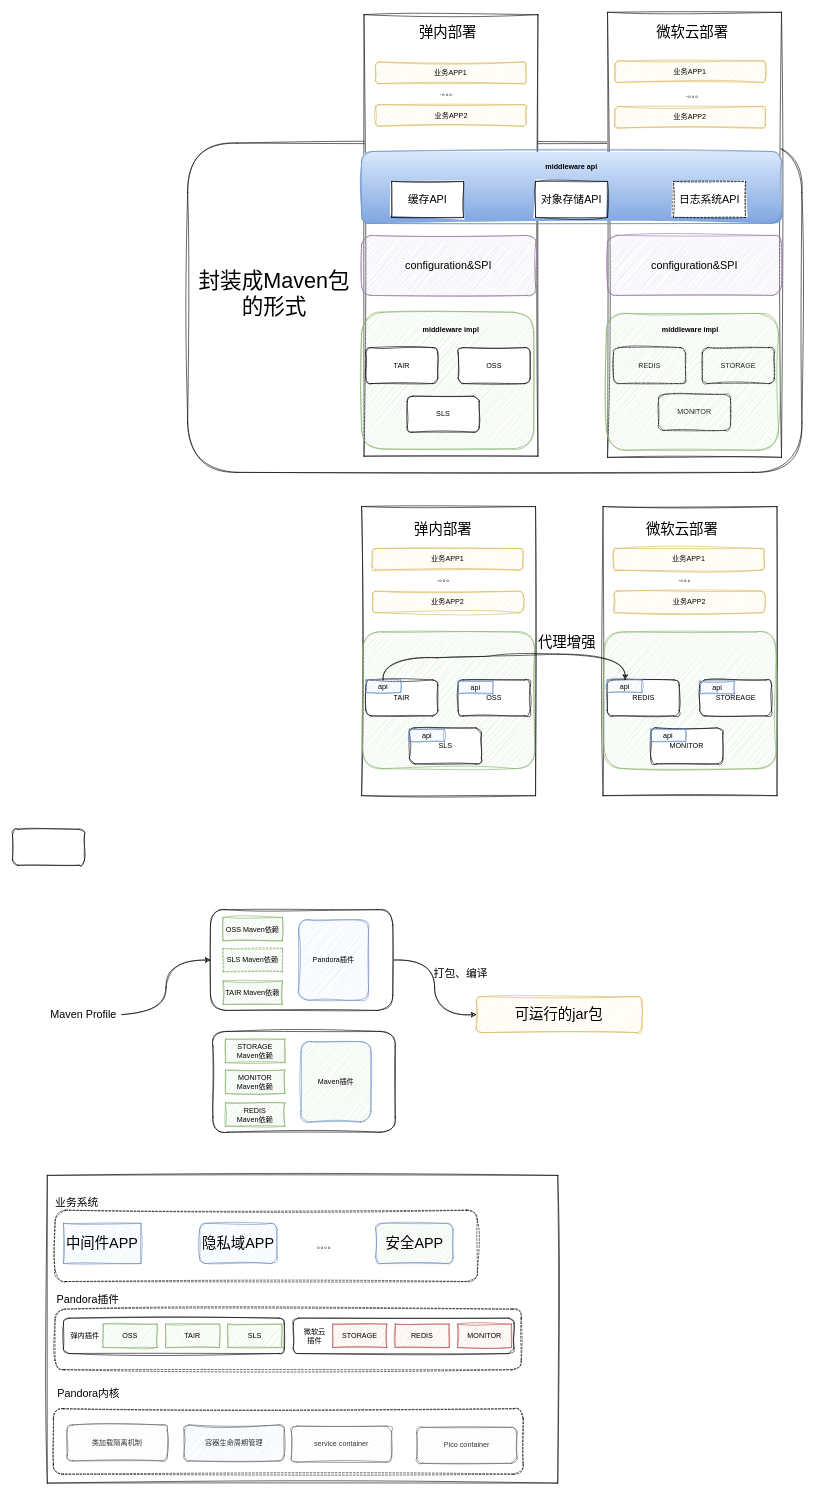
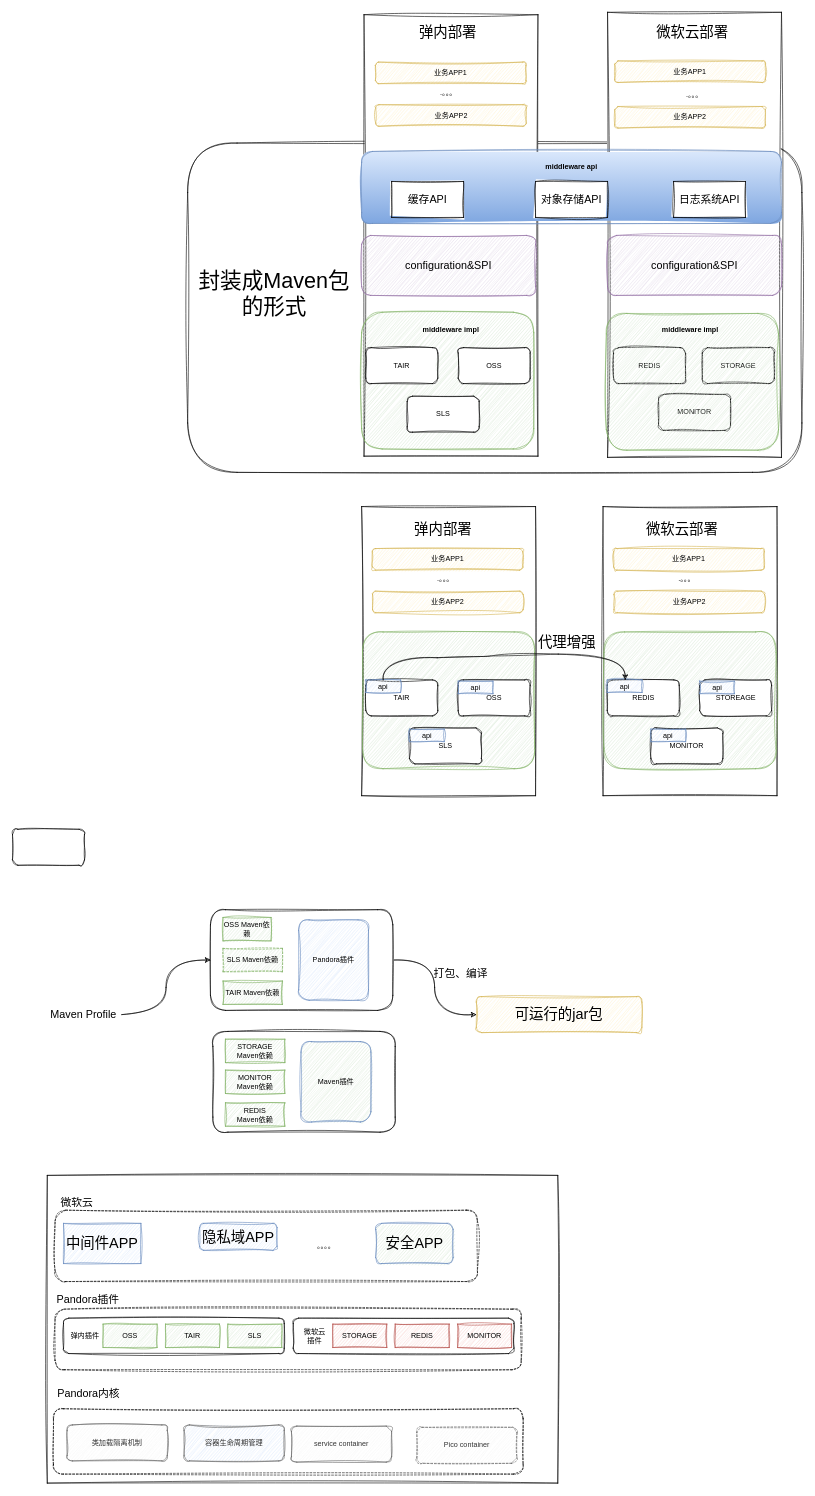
- <mxCell id="10" value="&lt;font style=&quot;font-size: 18px;&quot;&gt;日志系统API&lt;/font&gt;" style="rounded=0;whiteSpace=wrap;html=1;sketch=1;hachureGap=4;jiggle=2;curveFitting=1;dashed=1;" vertex="1" parent="1"><mxGeometry x="1122" y="302" width="120" height="60" as="geometry" /></mxCell>
+ <mxCell id="10" value="&lt;font style=&quot;font-size: 18px;&quot;&gt;日志系统API&lt;/font&gt;" style="rounded=0;whiteSpace=wrap;html=1;sketch=1;hachureGap=4;jiggle=2;curveFitting=1;" vertex="1" parent="1"><mxGeometry x="1122" y="302" width="120" height="60" as="geometry" /></mxCell>
- <mxCell id="87" value="OSS Maven依赖" style="rounded=0;whiteSpace=wrap;html=1;sketch=1;hachureGap=4;jiggle=2;curveFitting=1;fillColor=#d5e8d4;strokeColor=#82b366;" vertex="1" parent="1"><mxGeometry x="371" y="1529" width="99" height="39" as="geometry" /></mxCell>
+ <mxCell id="87" value="OSS Maven依赖" style="rounded=0;whiteSpace=wrap;html=1;sketch=1;hachureGap=4;jiggle=2;curveFitting=1;fillColor=#d5e8d4;strokeColor=#82b366;" vertex="1" parent="1"><mxGeometry x="371" y="1529" width="80" height="39" as="geometry" /></mxCell>
- <mxCell id="64" value="&lt;font style=&quot;font-size: 18px;&quot;&gt;业务系统&lt;/font&gt;" style="text;html=1;align=center;verticalAlign=middle;whiteSpace=wrap;rounded=0;" vertex="1" parent="1"><mxGeometry x="84" y="1990" width="87" height="30" as="geometry" /></mxCell>
+ <mxCell id="64" value="&lt;font style=&quot;font-size: 18px;&quot;&gt;微软云&lt;/font&gt;" style="text;html=1;align=center;verticalAlign=middle;whiteSpace=wrap;rounded=0;" vertex="1" parent="1"><mxGeometry x="84" y="1990" width="87" height="30" as="geometry" /></mxCell>
- <mxCell id="66" value="&lt;div class=&quot;lake-content&quot;&gt;&lt;p style=&quot;margin: 0; padding: 0; min-height: 24px&quot; class=&quot;ne-p&quot; id=&quot;u78018c62&quot;&gt;&lt;font style=&quot;font-size: 24px;&quot;&gt;隐私域APP&lt;/font&gt;&lt;/p&gt;&lt;/div&gt;" style="rounded=1;whiteSpace=wrap;html=1;sketch=1;hachureGap=4;jiggle=2;curveFitting=1;fillColor=#dae8fc;strokeColor=#6c8ebf;" vertex="1" parent="1"><mxGeometry x="332" y="2039" width="129" height="67" as="geometry" /></mxCell>
+ <mxCell id="66" value="&lt;div class=&quot;lake-content&quot;&gt;&lt;p style=&quot;margin: 0; padding: 0; min-height: 24px&quot; class=&quot;ne-p&quot; id=&quot;u78018c62&quot;&gt;&lt;font style=&quot;font-size: 24px;&quot;&gt;隐私域APP&lt;/font&gt;&lt;/p&gt;&lt;/div&gt;" style="rounded=1;whiteSpace=wrap;html=1;sketch=1;hachureGap=4;jiggle=2;curveFitting=1;fillColor=#dae8fc;strokeColor=#6c8ebf;" vertex="1" parent="1"><mxGeometry x="332" y="2039" width="129" height="45" as="geometry" /></mxCell>
- <mxCell id="86" value="Pico container" style="rounded=1;whiteSpace=wrap;html=1;sketch=1;hachureGap=4;jiggle=2;curveFitting=1;fillColor=#f5f5f5;fontColor=#333333;strokeColor=#666666;" vertex="1" parent="1"><mxGeometry x="694" y="2379" width="167" height="60" as="geometry" /></mxCell>
+ <mxCell id="86" value="Pico container" style="rounded=1;whiteSpace=wrap;html=1;sketch=1;hachureGap=4;jiggle=2;curveFitting=1;fillColor=#f5f5f5;fontColor=#333333;strokeColor=#666666;dashed=1;" vertex="1" parent="1"><mxGeometry x="694" y="2379" width="167" height="60" as="geometry" /></mxCell>
